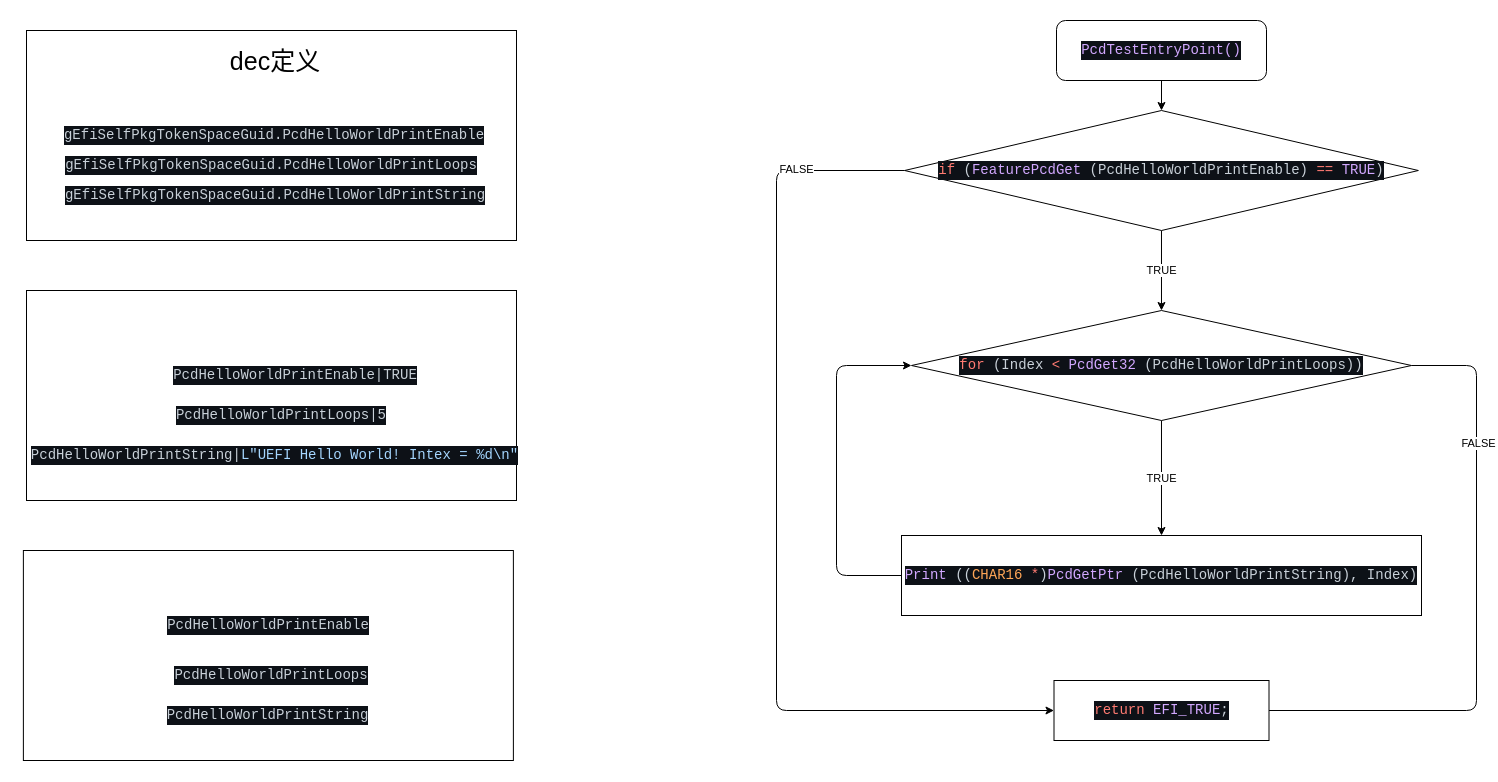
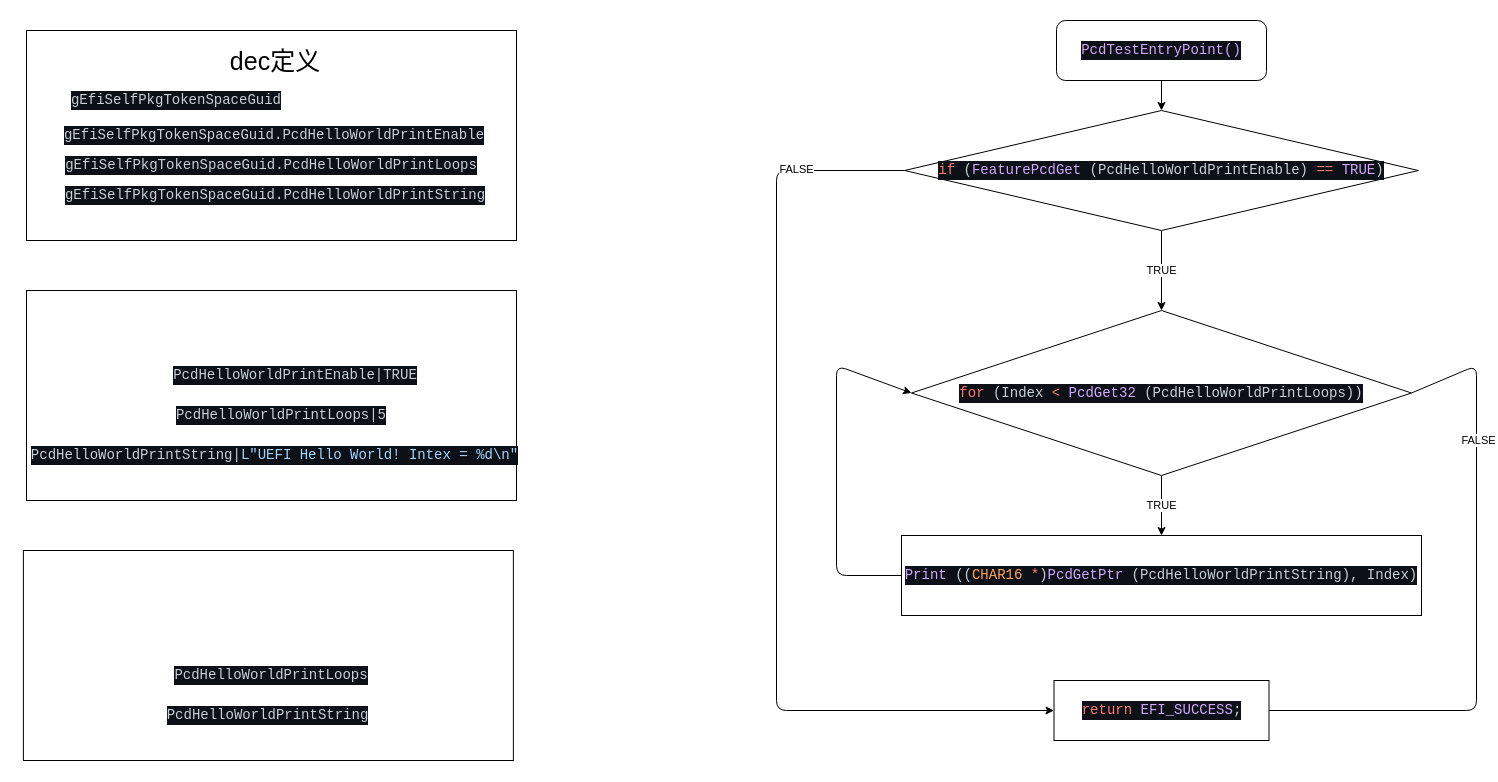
+ <mxCell id="4" value="&lt;div style=&quot;color: rgb(201, 209, 217); background-color: rgb(13, 17, 23); font-family: Consolas, &amp;quot;Courier New&amp;quot;, monospace; font-size: 14px; line-height: 19px;&quot;&gt;gEfiSelfPkgTokenSpaceGuid&lt;/div&gt;" style="text;html=1;strokeColor=none;fillColor=none;align=center;verticalAlign=middle;whiteSpace=wrap;rounded=0;" parent="1" vertex="1"><mxGeometry x="56" y="80" width="240" height="40" as="geometry" /></mxCell>
- <mxCell id="25" value="&lt;div style=&quot;color: rgb(201, 209, 217); background-color: rgb(13, 17, 23); font-family: Consolas, &amp;quot;Courier New&amp;quot;, monospace; font-size: 14px; line-height: 19px;&quot;&gt;&lt;span style=&quot;color: #ff7b72;&quot;&gt;for&lt;/span&gt; (Index &lt;span style=&quot;color: #ff7b72;&quot;&gt;&amp;lt;&lt;/span&gt; &lt;span style=&quot;color: #d2a8ff;&quot;&gt;PcdGet32&lt;/span&gt; (PcdHelloWorldPrintLoops))&lt;/div&gt;" style="rhombus;whiteSpace=wrap;html=1;" vertex="1" parent="1"><mxGeometry x="910.99" y="310" width="500" height="110" as="geometry" /></mxCell>
+ <mxCell id="25" value="&lt;div style=&quot;color: rgb(201, 209, 217); background-color: rgb(13, 17, 23); font-family: Consolas, &amp;quot;Courier New&amp;quot;, monospace; font-size: 14px; line-height: 19px;&quot;&gt;&lt;span style=&quot;color: #ff7b72;&quot;&gt;for&lt;/span&gt; (Index &lt;span style=&quot;color: #ff7b72;&quot;&gt;&amp;lt;&lt;/span&gt; &lt;span style=&quot;color: #d2a8ff;&quot;&gt;PcdGet32&lt;/span&gt; (PcdHelloWorldPrintLoops))&lt;/div&gt;" style="rhombus;whiteSpace=wrap;html=1;" vertex="1" parent="1"><mxGeometry x="910.99" y="310" width="500" height="165" as="geometry" /></mxCell>
- <mxCell id="13" value="&lt;div style=&quot;color: rgb(201, 209, 217); background-color: rgb(13, 17, 23); font-family: Consolas, &amp;quot;Courier New&amp;quot;, monospace; font-size: 14px; line-height: 19px;&quot;&gt;PcdHelloWorldPrintEnable&lt;/div&gt;" style="text;html=1;strokeColor=none;fillColor=none;align=center;verticalAlign=middle;whiteSpace=wrap;rounded=0;strokeWidth=1;fontSize=25;" parent="1" vertex="1"><mxGeometry x="62.88" y="610" width="410" height="30" as="geometry" /></mxCell>
- <mxCell id="28" value="&lt;div style=&quot;color: rgb(201, 209, 217); background-color: rgb(13, 17, 23); font-family: Consolas, &amp;quot;Courier New&amp;quot;, monospace; font-size: 14px; line-height: 19px;&quot;&gt;&lt;span style=&quot;color: #ff7b72;&quot;&gt;return&lt;/span&gt; &lt;span style=&quot;color: #d2a8ff;&quot;&gt;EFI_TRUE&lt;/span&gt;;&lt;/div&gt;" style="rounded=0;whiteSpace=wrap;html=1;" vertex="1" parent="1"><mxGeometry x="1053.5" y="680" width="215" height="60" as="geometry" /></mxCell>
+ <mxCell id="28" value="&lt;div style=&quot;color: rgb(201, 209, 217); background-color: rgb(13, 17, 23); font-family: Consolas, &amp;quot;Courier New&amp;quot;, monospace; font-size: 14px; line-height: 19px;&quot;&gt;&lt;span style=&quot;color: #ff7b72;&quot;&gt;return&lt;/span&gt; &lt;span style=&quot;color: #d2a8ff;&quot;&gt;EFI_SUCCESS&lt;/span&gt;;&lt;/div&gt;" style="rounded=0;whiteSpace=wrap;html=1;" vertex="1" parent="1"><mxGeometry x="1053.5" y="680" width="215" height="60" as="geometry" /></mxCell>
